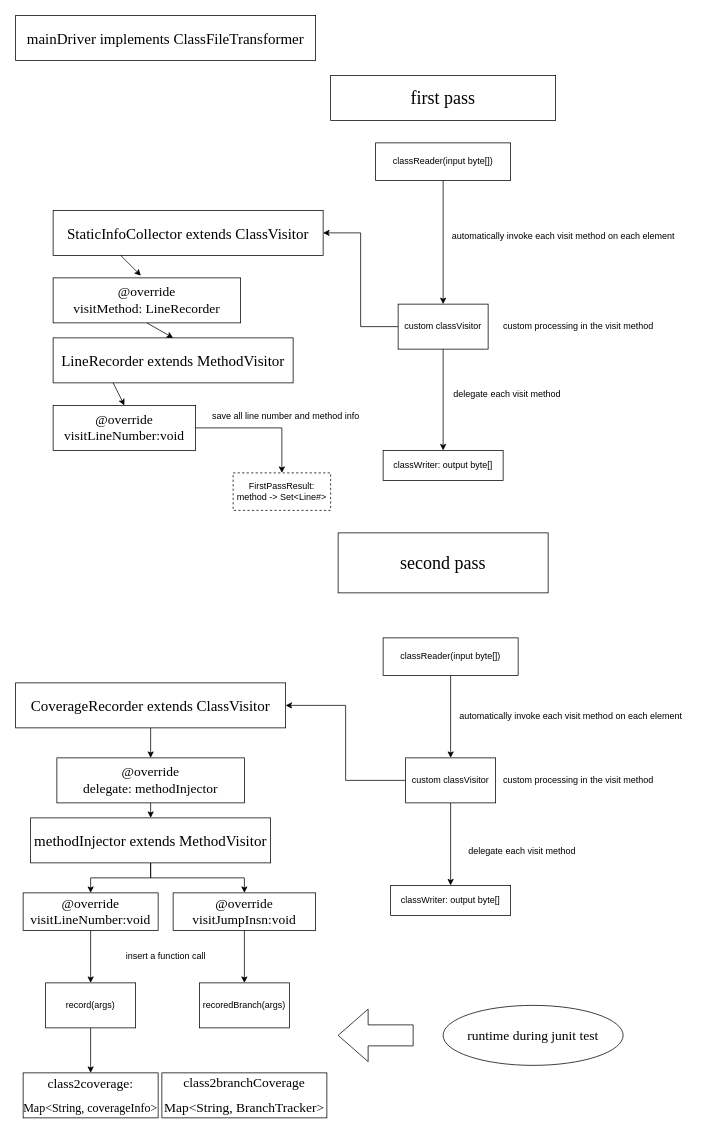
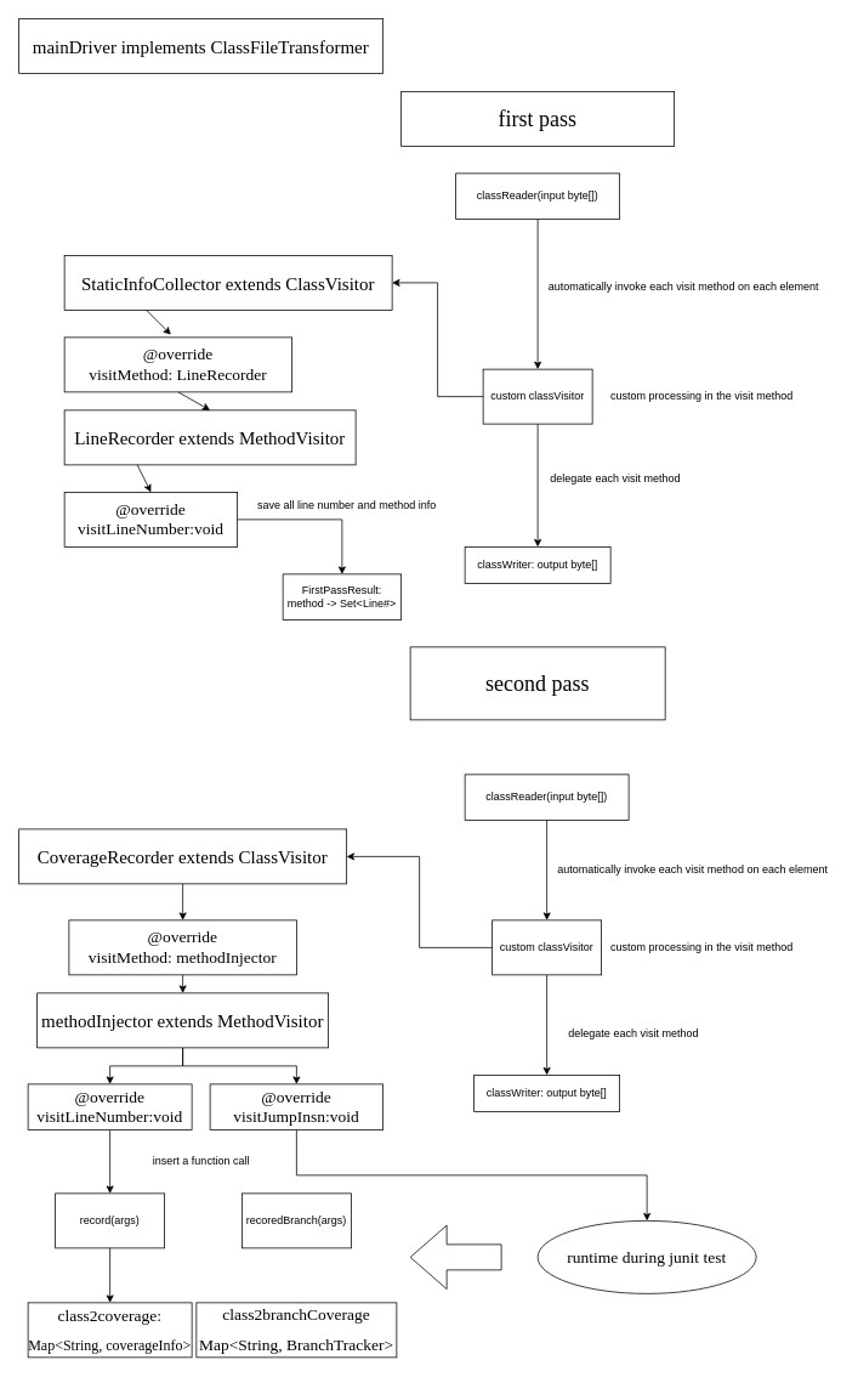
- <mxCell id="22" value="FirstPassResult:&lt;br&gt;method -&amp;gt; Set&amp;lt;Line#&amp;gt;" style="rounded=0;whiteSpace=wrap;html=1;dashed=1;" vertex="1" parent="1"><mxGeometry x="310" y="630" width="130" height="50" as="geometry" /></mxCell>
+ <mxCell id="22" value="FirstPassResult:&lt;br&gt;method -&amp;gt; Set&amp;lt;Line#&amp;gt;" style="rounded=0;whiteSpace=wrap;html=1;" vertex="1" parent="1"><mxGeometry x="310" y="630" width="130" height="50" as="geometry" /></mxCell>
- <mxCell id="25" value="&lt;font style=&quot;font-size: 18px;&quot; face=&quot;Times New Roman&quot;&gt;@override&lt;br&gt;delegate: methodInjector&lt;/font&gt;" style="rounded=0;whiteSpace=wrap;html=1;" vertex="1" parent="1"><mxGeometry x="75" y="1010" width="250" height="60" as="geometry" /></mxCell>
+ <mxCell id="25" value="&lt;font style=&quot;font-size: 18px;&quot; face=&quot;Times New Roman&quot;&gt;@override&lt;br&gt;visitMethod: methodInjector&lt;/font&gt;" style="rounded=0;whiteSpace=wrap;html=1;" vertex="1" parent="1"><mxGeometry x="75" y="1010" width="250" height="60" as="geometry" /></mxCell>
- <mxCell id="37" style="edgeStyle=orthogonalEdgeStyle;rounded=0;orthogonalLoop=1;jettySize=auto;html=1;exitX=0.5;exitY=1;exitDx=0;exitDy=0;entryX=0.5;entryY=0;entryDx=0;entryDy=0;" edge="1" parent="1" source="38" target="39"><mxGeometry relative="1" as="geometry" /></mxCell>
+ <mxCell id="37" style="edgeStyle=orthogonalEdgeStyle;rounded=0;orthogonalLoop=1;jettySize=auto;html=1;exitX=0.5;exitY=1;exitDx=0;exitDy=0;" edge="1" parent="1" source="38" target="50"><mxGeometry relative="1" as="geometry" /></mxCell>
